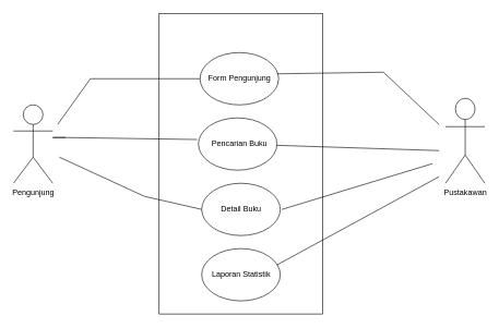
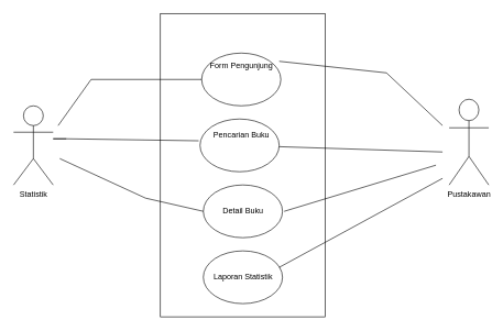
- <mxCell id="5" value="Form Pengunjung" style="text;html=1;strokeColor=none;fillColor=none;align=center;verticalAlign=middle;whiteSpace=wrap;rounded=0;" vertex="1" parent="1"><mxGeometry x="307.5" y="105" width="115" height="30" as="geometry" /></mxCell>
+ <mxCell id="5" value="Form Pengunjung" style="text;html=1;strokeColor=none;fillColor=none;align=center;verticalAlign=middle;whiteSpace=wrap;rounded=0;" vertex="1" parent="1"><mxGeometry x="307.5" y="85" width="115" height="30" as="geometry" /></mxCell>
- <mxCell id="9" value="Pencarian Buku" style="text;html=1;strokeColor=none;fillColor=none;align=center;verticalAlign=middle;whiteSpace=wrap;rounded=0;" vertex="1" parent="1"><mxGeometry x="317.5" y="205" width="95" height="30" as="geometry" /></mxCell>
+ <mxCell id="9" value="Pencarian Buku" style="text;html=1;strokeColor=none;fillColor=none;align=center;verticalAlign=middle;whiteSpace=wrap;rounded=0;" vertex="1" parent="1"><mxGeometry x="317.5" y="190" width="95" height="30" as="geometry" /></mxCell>
- <mxCell id="2" value="Pengunjung" style="shape=umlActor;verticalLabelPosition=bottom;verticalAlign=top;html=1;outlineConnect=0;" vertex="1" parent="1"><mxGeometry x="20" y="160" width="60" height="120" as="geometry" /></mxCell>
+ <mxCell id="2" value="Statistik" style="shape=umlActor;verticalLabelPosition=bottom;verticalAlign=top;html=1;outlineConnect=0;" vertex="1" parent="1"><mxGeometry x="20" y="160" width="60" height="120" as="geometry" /></mxCell>
